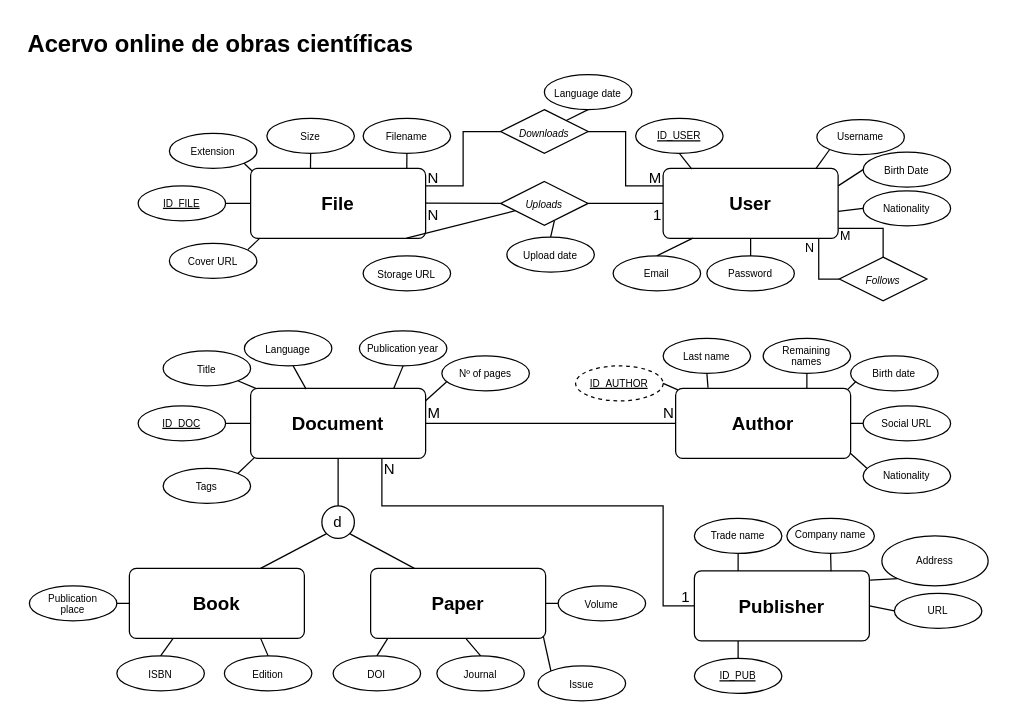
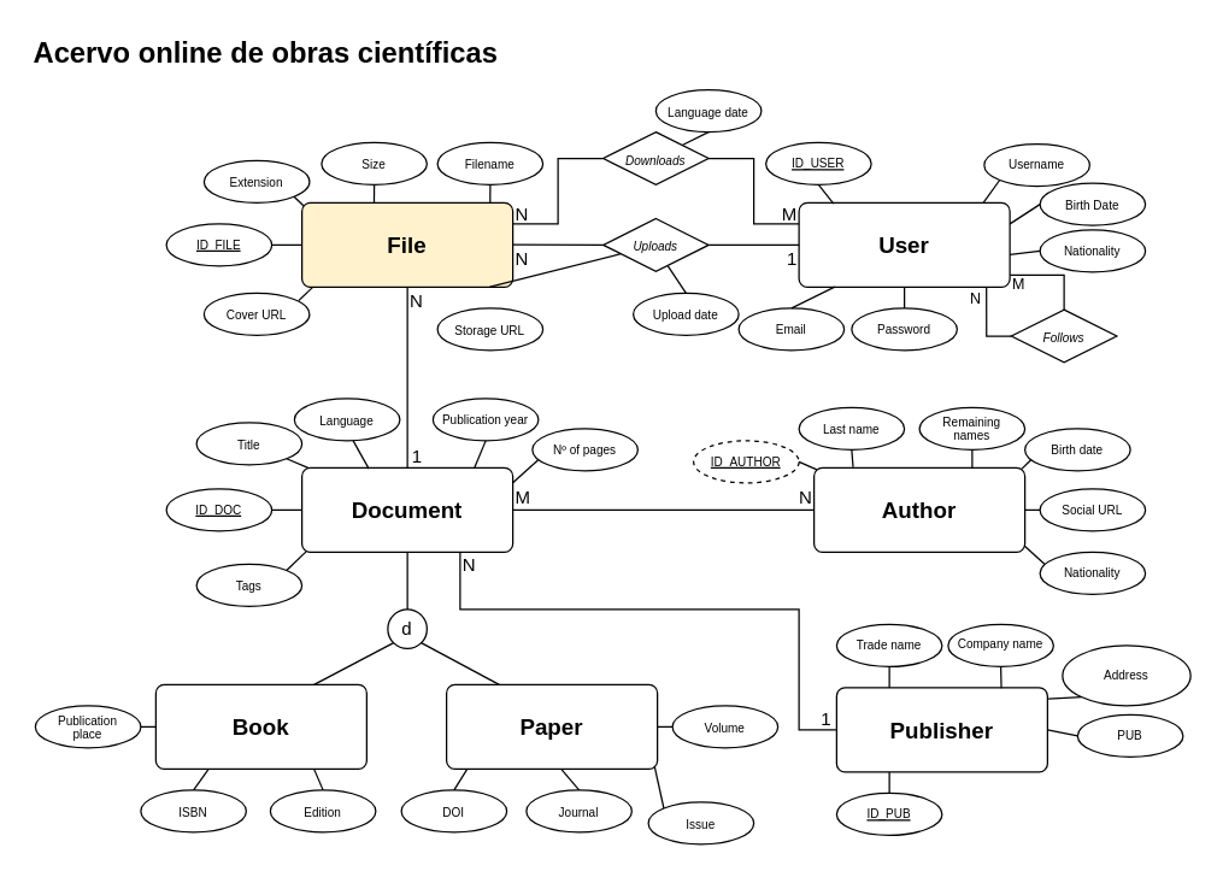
- <mxCell id="65" value="File" style="rounded=1;arcSize=10;whiteSpace=wrap;html=1;align=center;aspect=fixed;fontStyle=1;fontSize=15;" vertex="1" parent="1"><mxGeometry x="200" y="134" width="140" height="56" as="geometry" /></mxCell>
+ <mxCell id="65" value="File" style="rounded=1;arcSize=10;whiteSpace=wrap;html=1;align=center;aspect=fixed;fontStyle=1;fontSize=15;fillColor=#fff2cc;" vertex="1" parent="1"><mxGeometry x="200" y="134" width="140" height="56" as="geometry" /></mxCell>
- <mxCell id="77" value="&lt;span style=&quot;font-size: 8px;&quot;&gt;Upload date&lt;/span&gt;" style="ellipse;whiteSpace=wrap;html=1;align=center;aspect=fixed;" vertex="1" parent="1"><mxGeometry x="405" y="189" width="70" height="28" as="geometry" /></mxCell>
+ <mxCell id="77" value="&lt;span style=&quot;font-size: 8px;&quot;&gt;Upload date&lt;/span&gt;" style="ellipse;whiteSpace=wrap;html=1;align=center;aspect=fixed;" vertex="1" parent="1"><mxGeometry x="420" y="194" width="70" height="28" as="geometry" /></mxCell>
+ <mxCell id="78" value="" style="endArrow=none;html=1;rounded=0;exitX=0.5;exitY=1;exitDx=0;exitDy=0;entryX=0.5;entryY=0;entryDx=0;entryDy=0;" edge="1" parent="1" source="65" target="3"><mxGeometry relative="1" as="geometry"><mxPoint x="350" y="348" as="sourcePoint" /><mxPoint x="550" y="348" as="targetPoint" /></mxGeometry></mxCell>
+ <mxCell id="79" value="N" style="resizable=0;html=1;whiteSpace=wrap;align=left;verticalAlign=bottom;" connectable="0" vertex="1" parent="78"><mxGeometry x="-1" relative="1" as="geometry"><mxPoint y="18" as="offset" /></mxGeometry></mxCell>
+ <mxCell id="80" value="1" style="resizable=0;html=1;whiteSpace=wrap;align=right;verticalAlign=bottom;" connectable="0" vertex="1" parent="78"><mxGeometry x="1" relative="1" as="geometry"><mxPoint x="11" y="1" as="offset" /></mxGeometry></mxCell>
- <mxCell id="58" value="&lt;p style=&quot;line-height: 55%;&quot;&gt;&lt;span style=&quot;font-size: 8px;&quot;&gt;URL&lt;/span&gt;&lt;/p&gt;" style="ellipse;whiteSpace=wrap;html=1;align=center;aspect=fixed;" vertex="1" parent="1"><mxGeometry x="715" y="474" width="70" height="28" as="geometry" /></mxCell>
+ <mxCell id="58" value="&lt;p style=&quot;line-height: 55%;&quot;&gt;&lt;span style=&quot;font-size: 8px;&quot;&gt;PUB&lt;/span&gt;&lt;/p&gt;" style="ellipse;whiteSpace=wrap;html=1;align=center;aspect=fixed;" vertex="1" parent="1"><mxGeometry x="715" y="474" width="70" height="28" as="geometry" /></mxCell>
